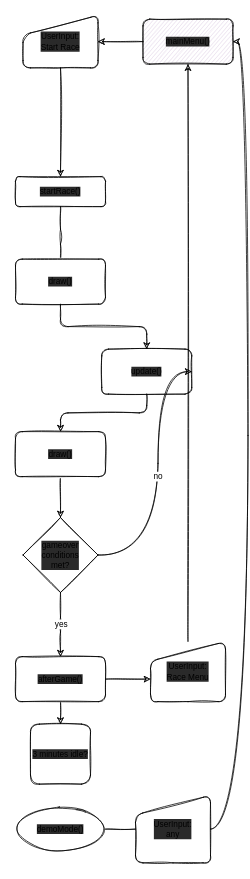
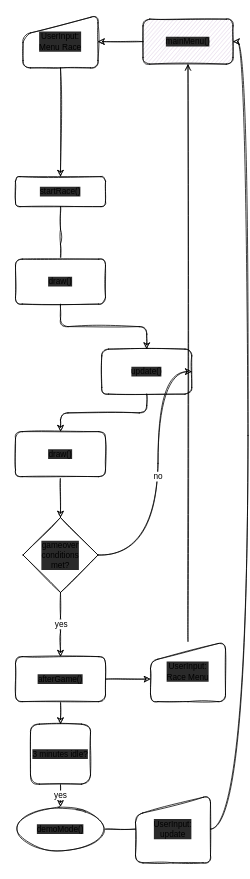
- <mxCell id="21" value="UserInput:&lt;br&gt;Start Race" style="html=1;shape=manualInput;whiteSpace=wrap;rounded=1;size=26;sketch=1;shadow=0;fontSize=11;labelBackgroundColor=#2a2a2a;endArrow=classic;" parent="1" vertex="1"><mxGeometry x="30" y="20" width="100" height="70" as="geometry" /></mxCell>
+ <mxCell id="21" value="UserInput:&lt;br&gt;Menu Race" style="html=1;shape=manualInput;whiteSpace=wrap;rounded=1;size=26;sketch=1;shadow=0;fontSize=11;labelBackgroundColor=#2a2a2a;endArrow=classic;" parent="1" vertex="1"><mxGeometry x="30" y="20" width="100" height="70" as="geometry" /></mxCell>
- <mxCell id="16" style="edgeStyle=orthogonalEdgeStyle;orthogonalLoop=1;jettySize=auto;html=1;entryX=0.5;entryY=1;entryDx=0;entryDy=0;sketch=1;shadow=0;curved=1;" parent="1" source="17" target="19" edge="1"><mxGeometry relative="1" as="geometry" /></mxCell>
+ <mxCell id="16" style="edgeStyle=orthogonalEdgeStyle;orthogonalLoop=1;jettySize=auto;html=1;entryX=0.5;entryY=1;entryDx=0;entryDy=0;sketch=1;shadow=0;curved=1;endArrow=open;" parent="1" source="17" target="19" edge="1"><mxGeometry relative="1" as="geometry" /></mxCell>
+ <mxCell id="22" value="yes" style="edgeStyle=orthogonalEdgeStyle;rounded=1;orthogonalLoop=1;jettySize=auto;html=1;exitX=0.5;exitY=1;exitDx=0;exitDy=0;sketch=1;shadow=0;" parent="1" source="23" target="25" edge="1"><mxGeometry relative="1" as="geometry"><mxPoint x="80" y="1105" as="targetPoint" /></mxGeometry></mxCell>
- <mxCell id="27" value="UserInput:&lt;br&gt;any" style="html=1;shape=manualInput;whiteSpace=wrap;rounded=1;size=26;sketch=1;shadow=0;fontSize=11;labelBackgroundColor=#2a2a2a;endArrow=classic;" parent="1" vertex="1"><mxGeometry x="180" y="1060" width="100" height="90" as="geometry" /></mxCell>
+ <mxCell id="27" value="UserInput:&lt;br&gt;update" style="html=1;shape=manualInput;whiteSpace=wrap;rounded=1;size=26;sketch=1;shadow=0;fontSize=11;labelBackgroundColor=#2a2a2a;endArrow=classic;" parent="1" vertex="1"><mxGeometry x="180" y="1060" width="100" height="90" as="geometry" /></mxCell>
